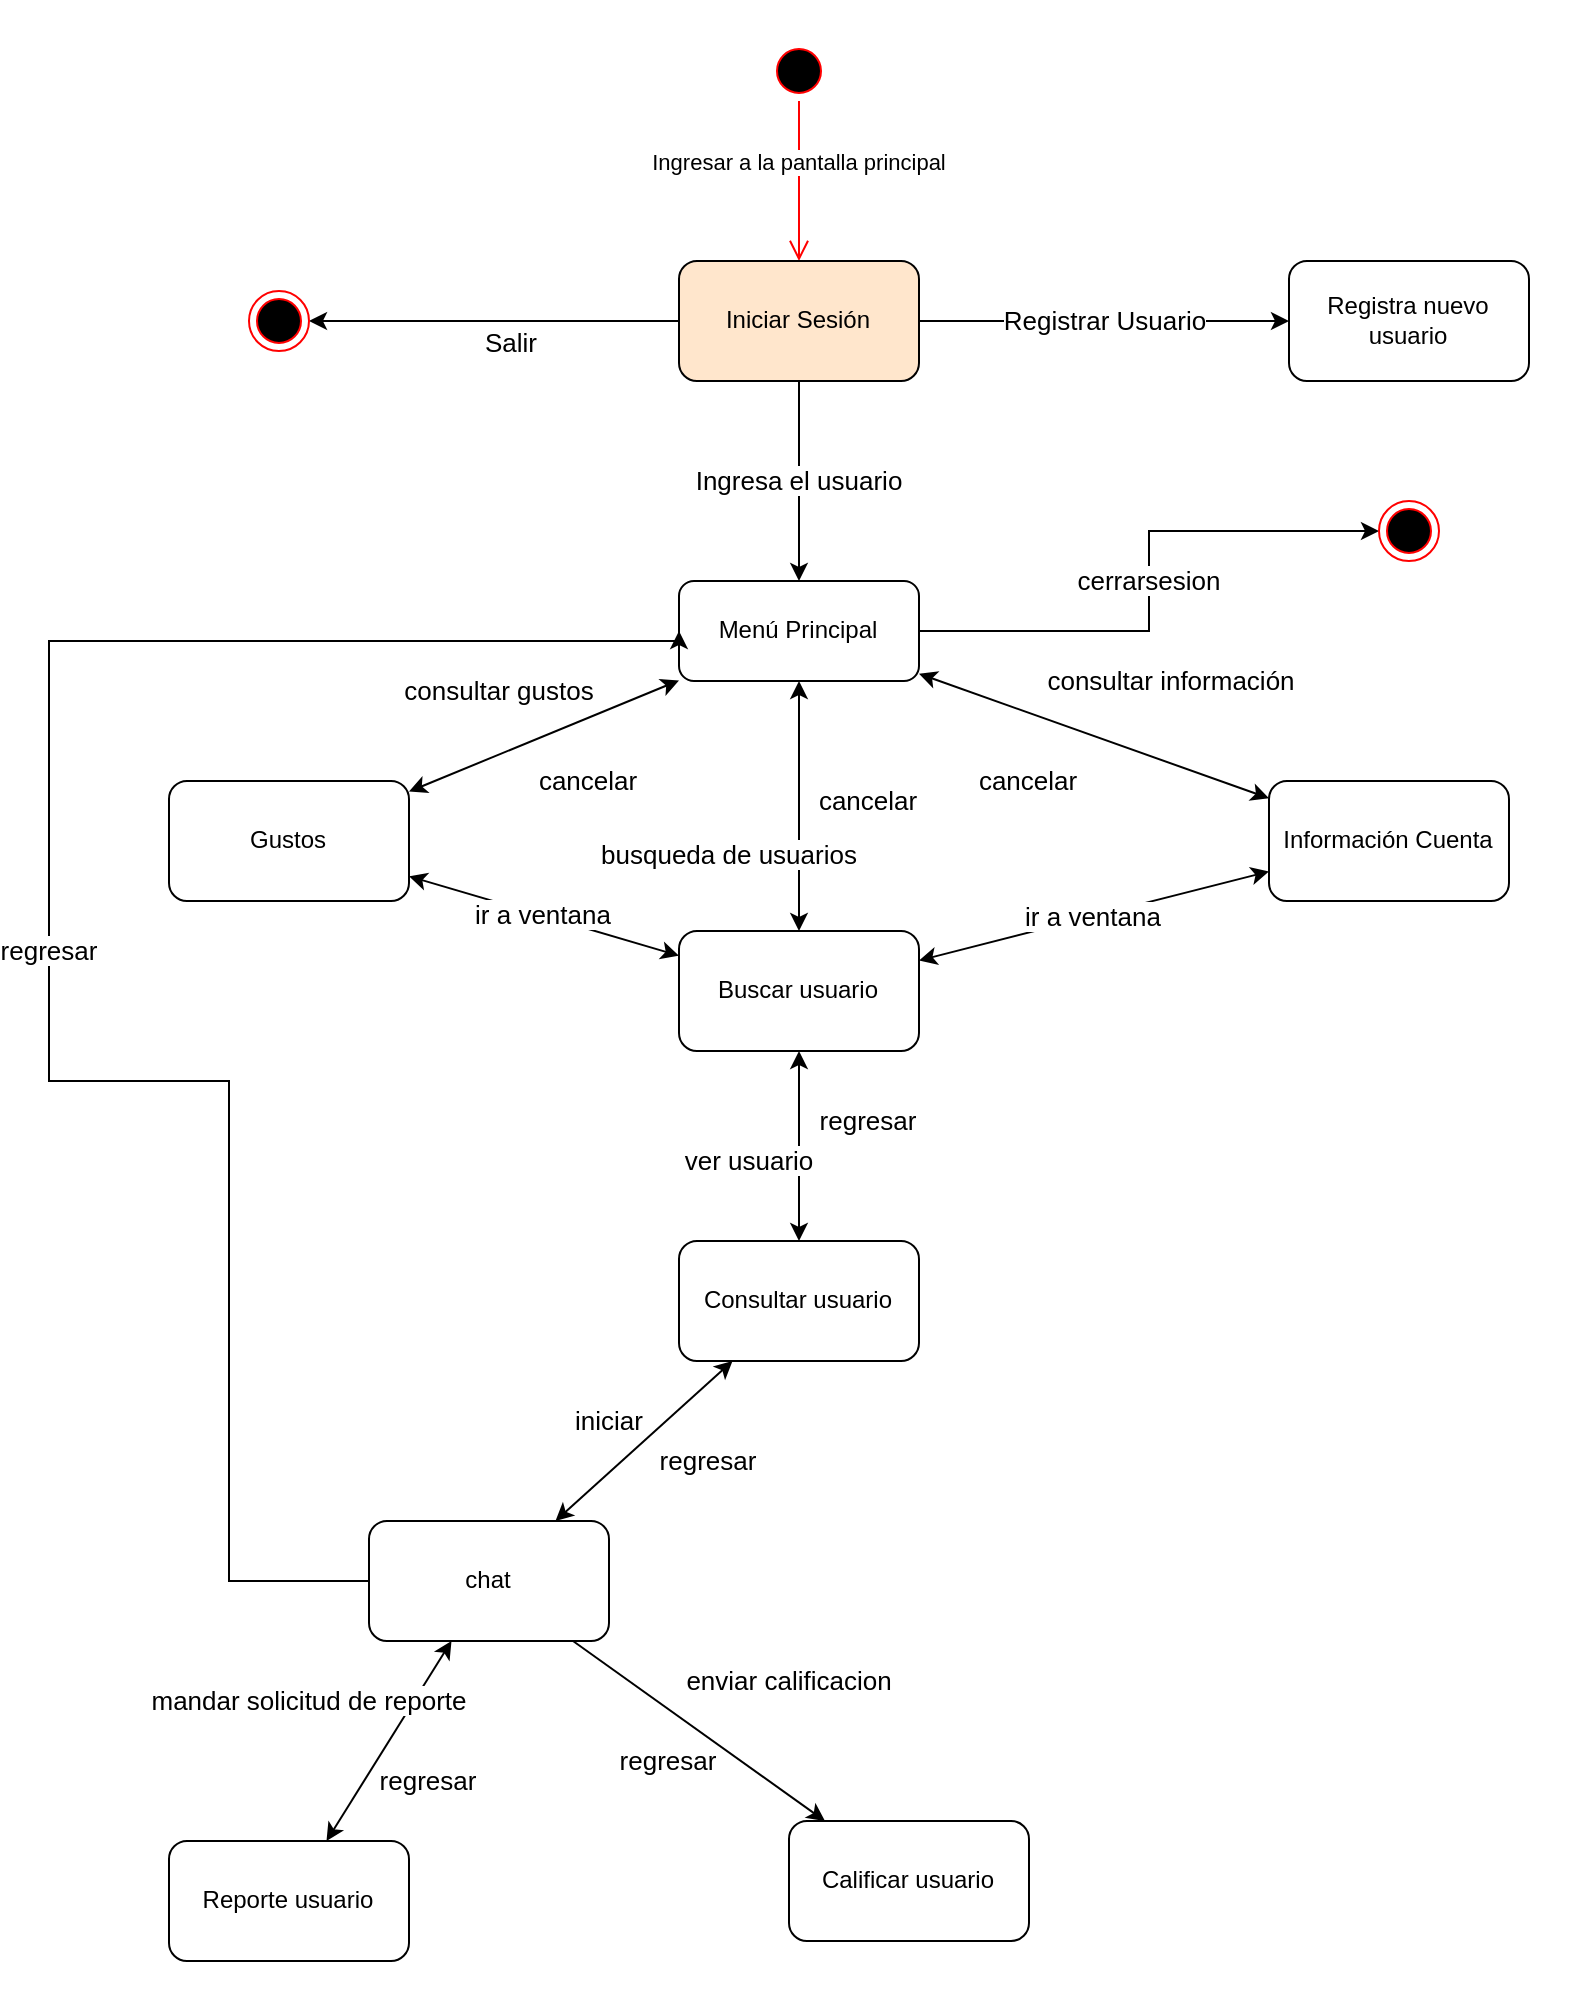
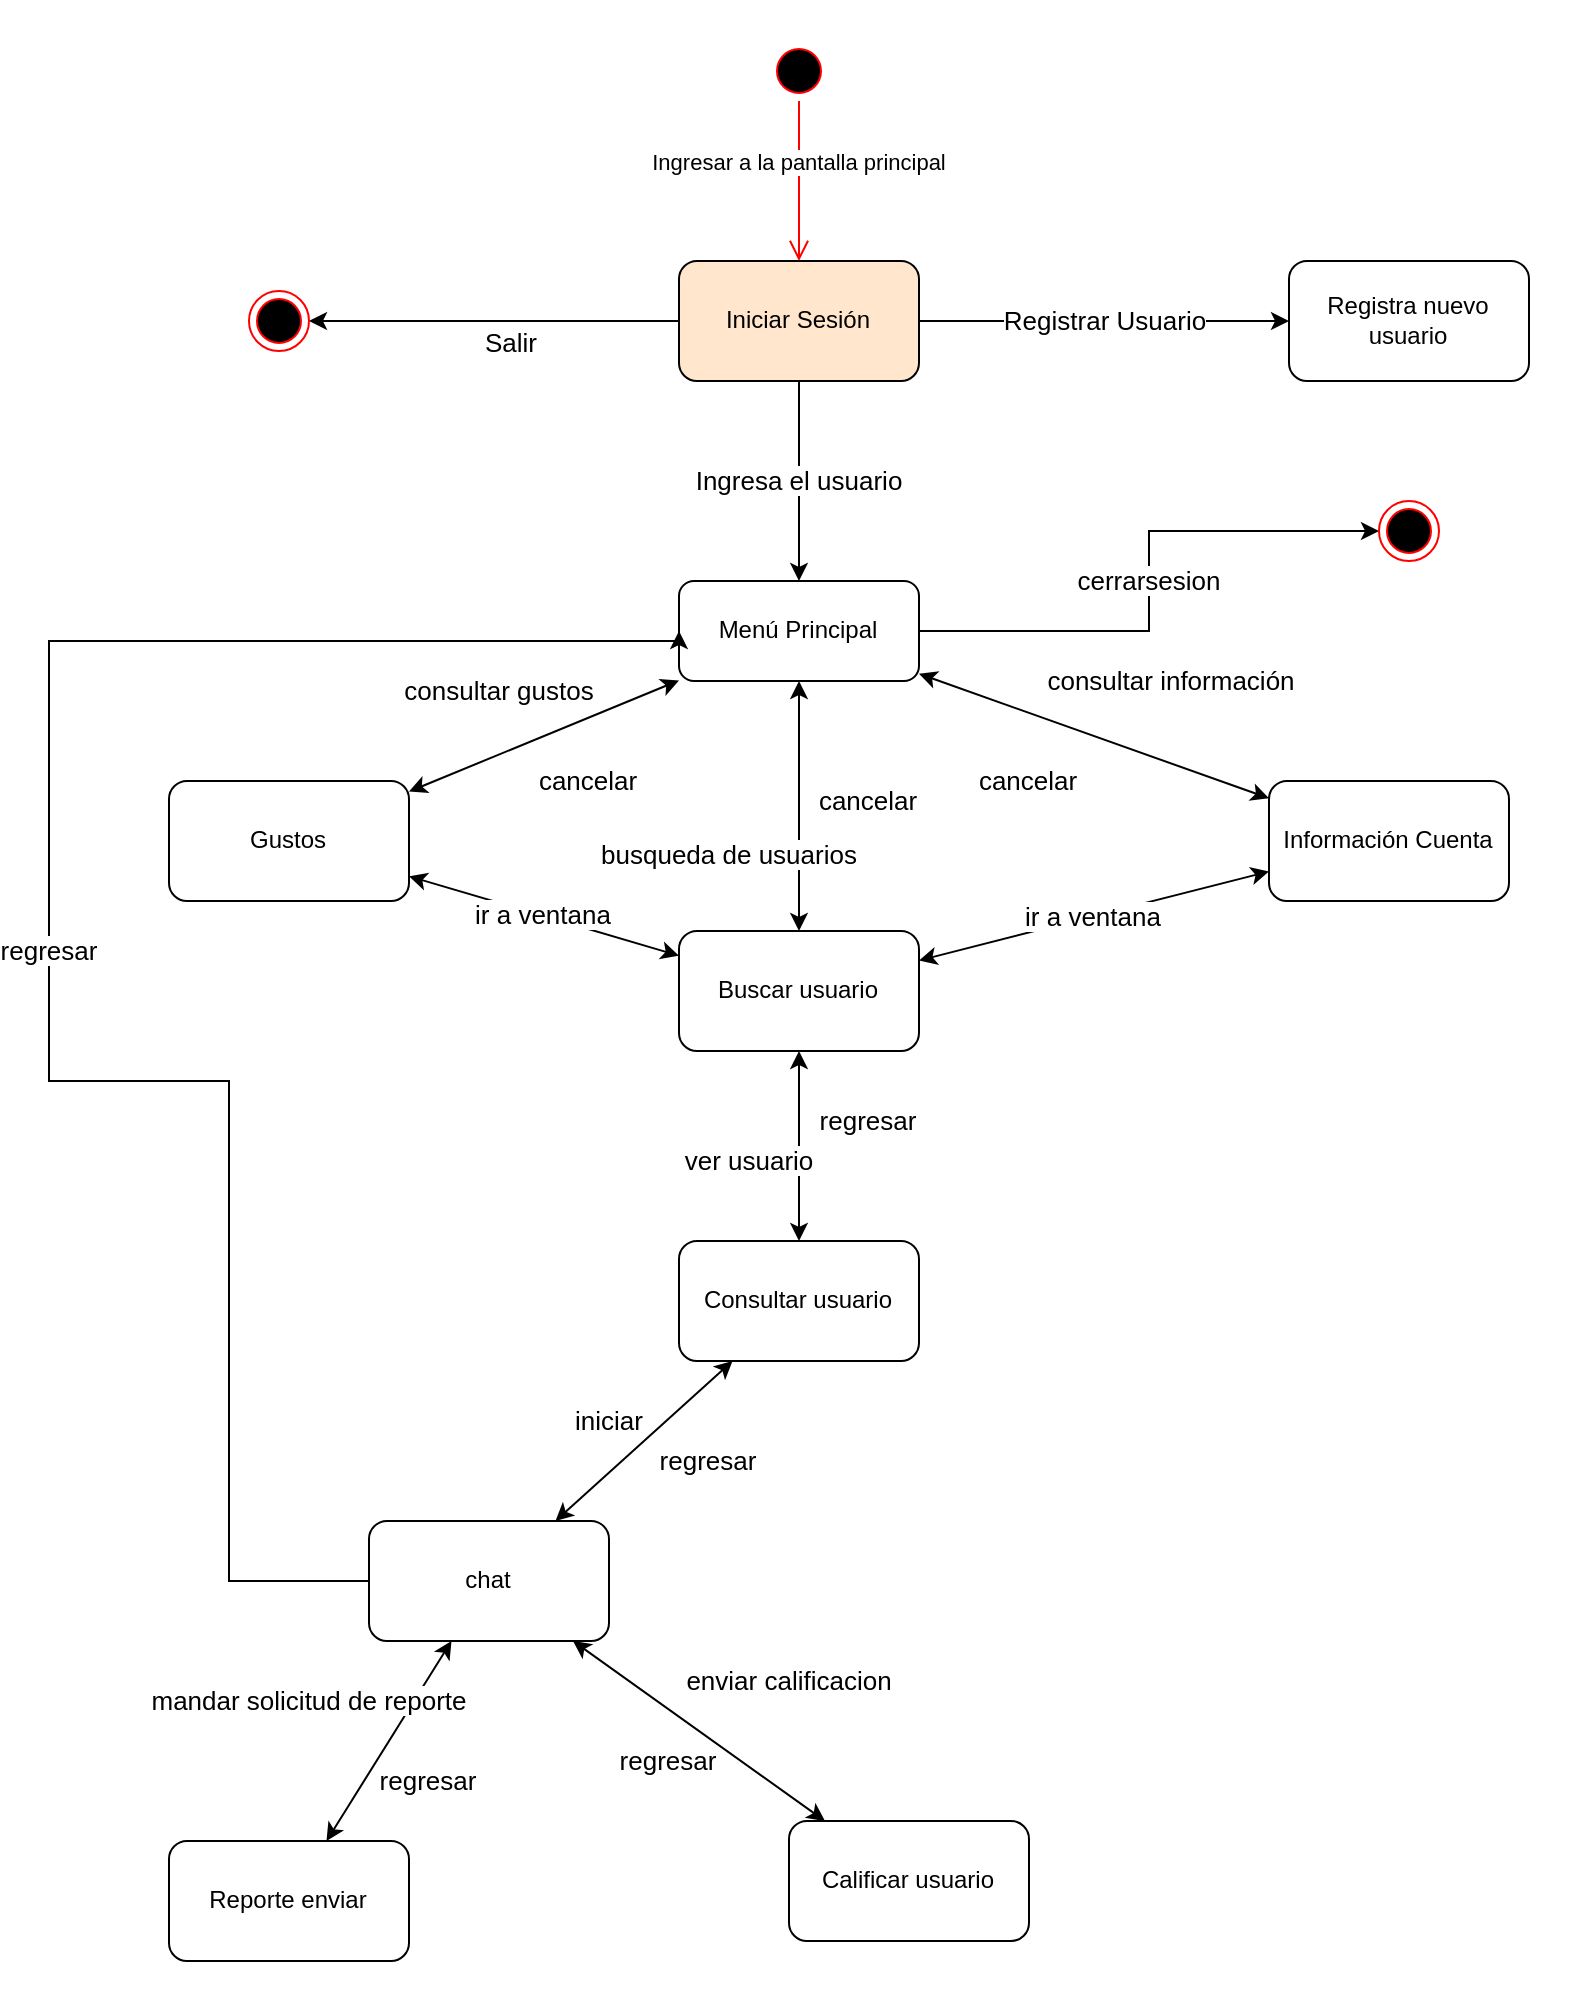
- <mxCell id="34" value="enviar calificacion" style="endArrow=none;startArrow=classic;html=1;fontSize=13;" edge="1" parent="1" source="31" target="20"><mxGeometry x="-0.285" y="-46" width="50" height="50" relative="1" as="geometry"><mxPoint x="180.769" y="900" as="sourcePoint" /><mxPoint x="229.231" y="830" as="targetPoint" /><mxPoint y="-1" as="offset" /></mxGeometry></mxCell>
+ <mxCell id="34" value="enviar calificacion" style="endArrow=classic;startArrow=classic;html=1;fontSize=13;" edge="1" parent="1" source="31" target="20"><mxGeometry x="-0.285" y="-46" width="50" height="50" relative="1" as="geometry"><mxPoint x="180.769" y="900" as="sourcePoint" /><mxPoint x="229.231" y="830" as="targetPoint" /><mxPoint y="-1" as="offset" /></mxGeometry></mxCell>
- <mxCell id="32" value="Reporte usuario" style="rounded=1;whiteSpace=wrap;html=1;" vertex="1" parent="1"><mxGeometry x="80" y="920" width="120" height="60" as="geometry" /></mxCell>
+ <mxCell id="32" value="Reporte enviar" style="rounded=1;whiteSpace=wrap;html=1;" vertex="1" parent="1"><mxGeometry x="80" y="920" width="120" height="60" as="geometry" /></mxCell>
